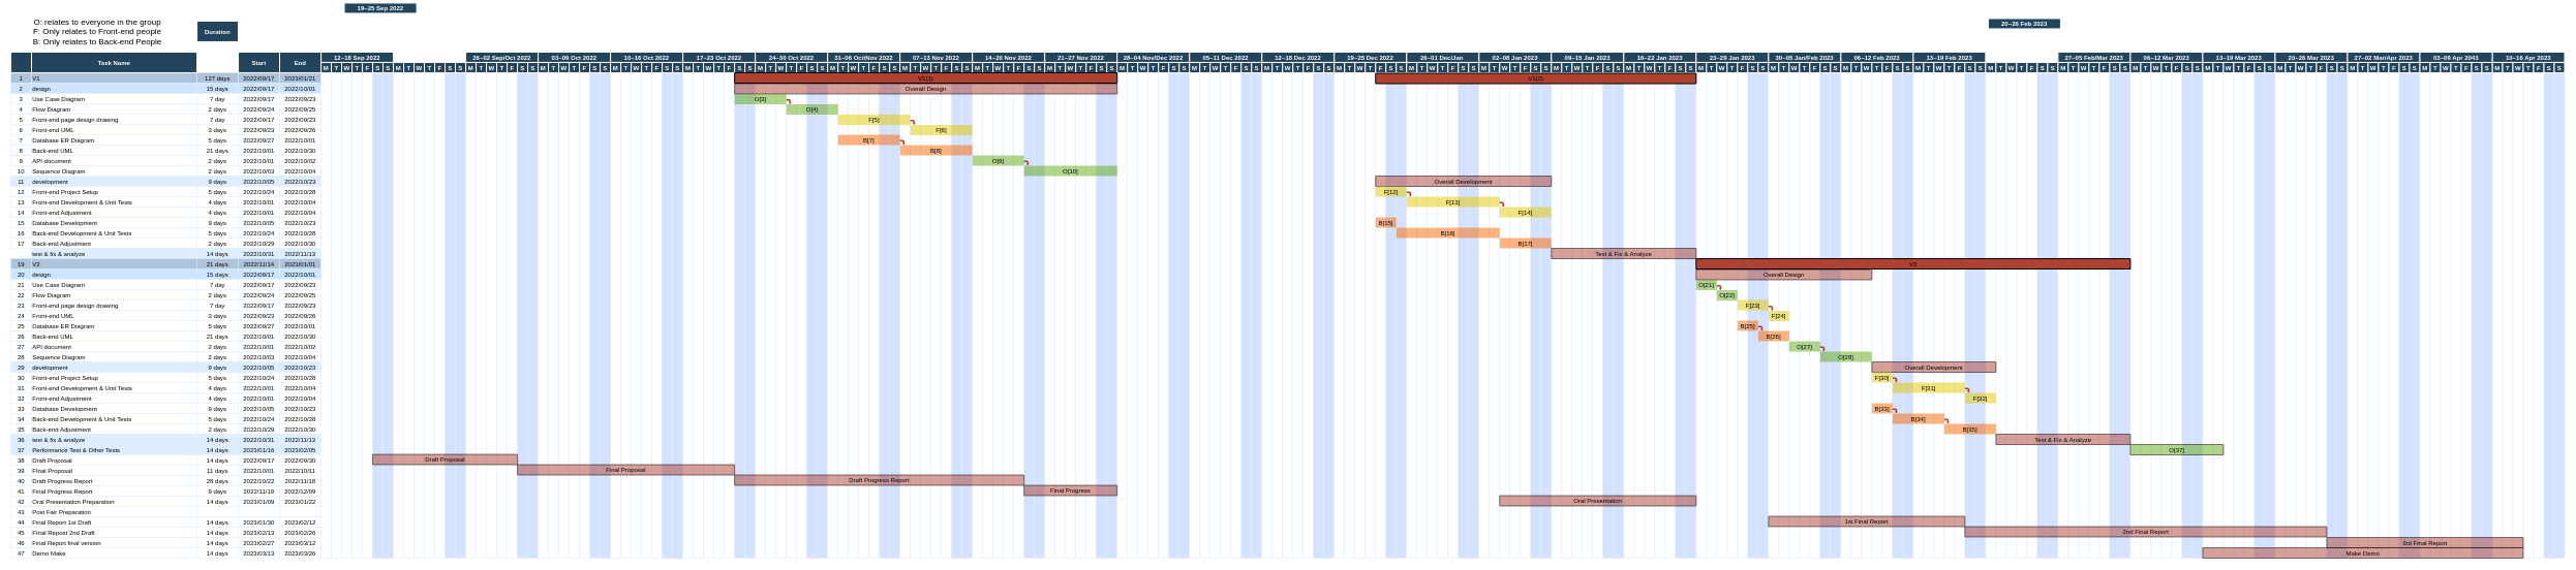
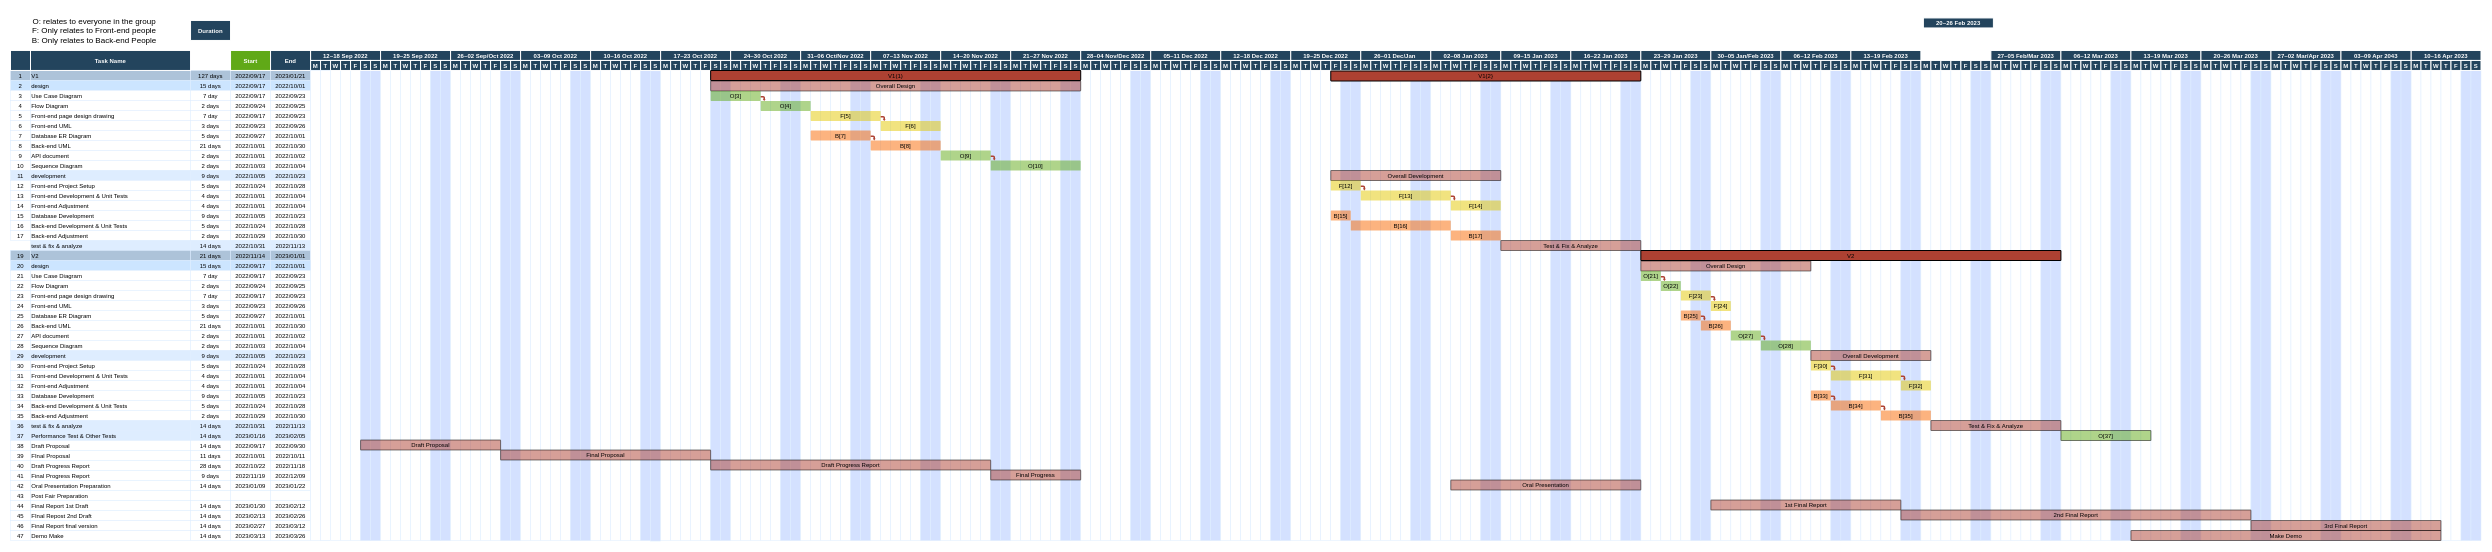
- <mxCell id="194" value="19~25 Sep 2022" style="fillColor=#23445D;strokeColor=#FFFFFF;strokeWidth=2;fontColor=#FFFFFF;fontStyle=1" vertex="1" parent="1"><mxGeometry x="665.5" y="5" width="140" height="20" as="geometry" /></mxCell>
+ <mxCell id="194" value="19~25 Sep 2022" style="fillColor=#23445D;strokeColor=#FFFFFF;strokeWidth=2;fontColor=#FFFFFF;fontStyle=1" vertex="1" parent="1"><mxGeometry x="760.5" y="100" width="140" height="20" as="geometry" /></mxCell>
- <mxCell id="192" value="Start" style="fillColor=#23445D;strokeColor=#FFFFFF;strokeWidth=2;fontColor=#FFFFFF;fontStyle=1" vertex="1" parent="1"><mxGeometry x="460.5" y="100" width="80.0" height="40.0" as="geometry" /></mxCell>
+ <mxCell id="192" value="Start" style="fillColor=#60a917;strokeColor=#FFFFFF;strokeWidth=2;fontColor=#FFFFFF;fontStyle=1;" vertex="1" parent="1"><mxGeometry x="460.5" y="100" width="80.0" height="40.0" as="geometry" /></mxCell>
